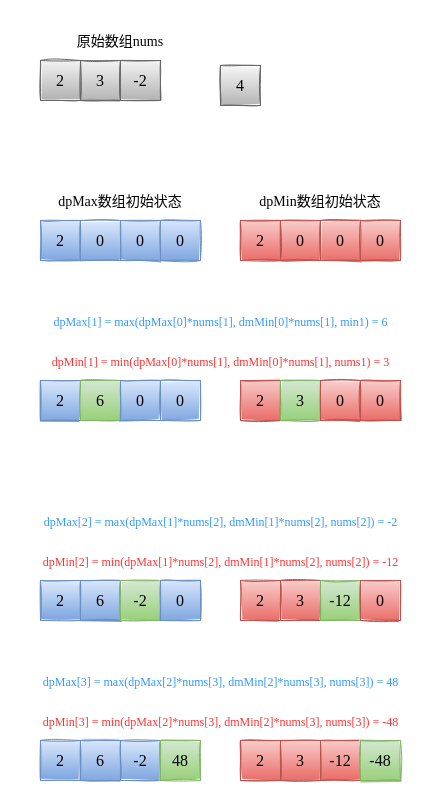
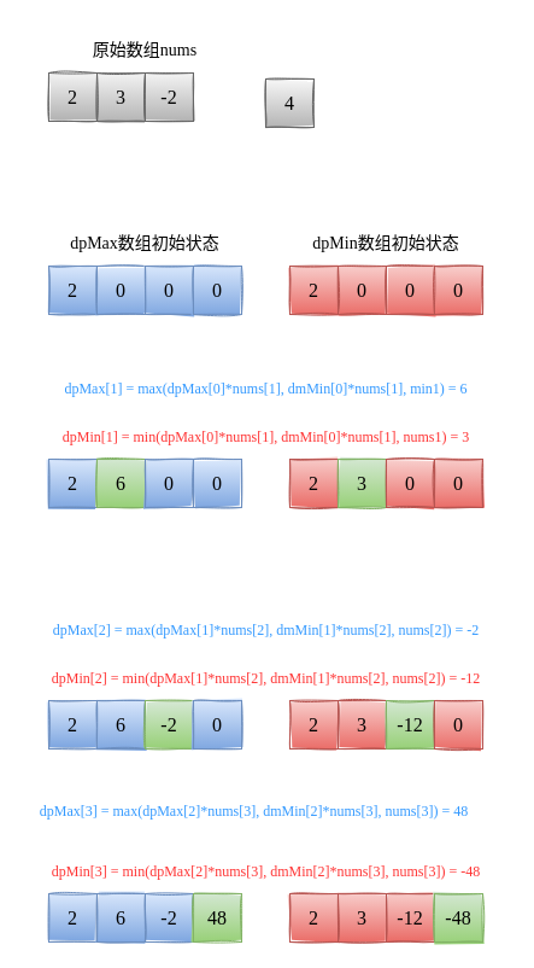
- <mxCell id="45" value="&lt;font style=&quot;font-size: 12px&quot; color=&quot;#3399ff&quot;&gt;dpMax[3] = max(dpMax[2]*nums[3], dmMin[2]*nums[3], nums[3]) = 48&lt;/font&gt;" style="text;html=1;strokeColor=none;fillColor=none;align=center;verticalAlign=middle;whiteSpace=wrap;rounded=0;fontFamily=Comic Sans MS;fontSize=16;" vertex="1" parent="1"><mxGeometry x="20" y="660" width="401" height="40" as="geometry" /></mxCell>
+ <mxCell id="45" value="&lt;font style=&quot;font-size: 12px&quot; color=&quot;#3399ff&quot;&gt;dpMax[3] = max(dpMax[2]*nums[3], dmMin[2]*nums[3], nums[3]) = 48&lt;/font&gt;" style="text;html=1;strokeColor=none;fillColor=none;align=center;verticalAlign=middle;whiteSpace=wrap;rounded=0;fontFamily=Comic Sans MS;fontSize=16;" vertex="1" parent="1"><mxGeometry x="10" y="650" width="401" height="40" as="geometry" /></mxCell>
